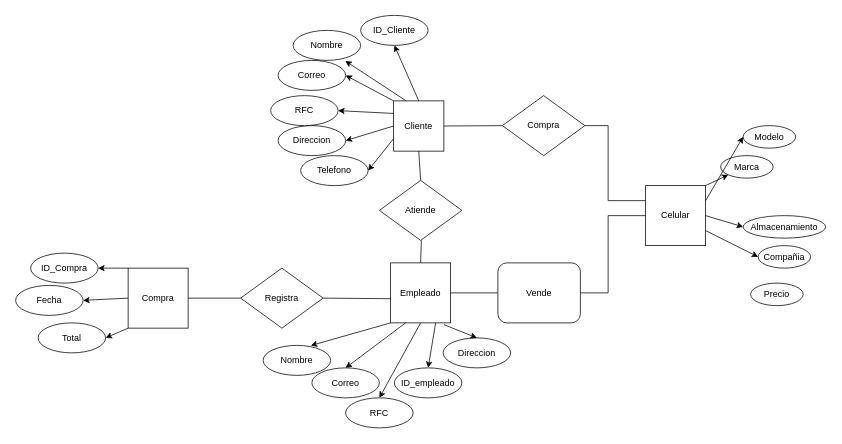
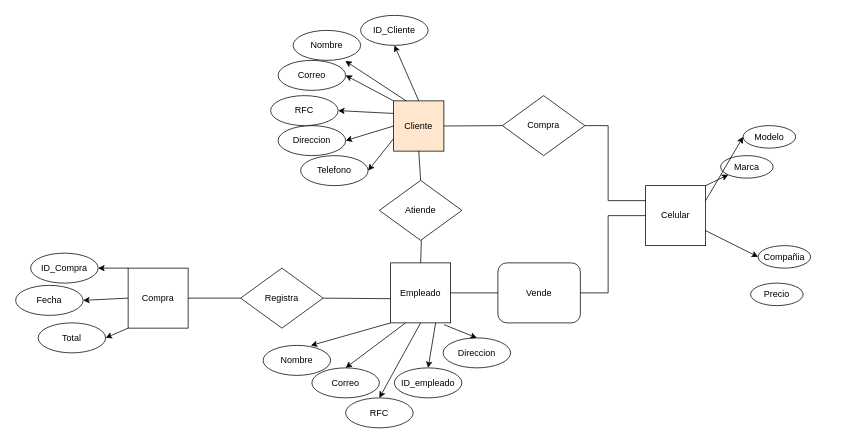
- <mxCell id="7" value="Cliente" style="whiteSpace=wrap;html=1;aspect=fixed;" parent="1" vertex="1"><mxGeometry x="524" y="134" width="67" height="67" as="geometry" /></mxCell>
+ <mxCell id="7" value="Cliente" style="whiteSpace=wrap;html=1;aspect=fixed;fillColor=#ffe6cc;" parent="1" vertex="1"><mxGeometry x="524" y="134" width="67" height="67" as="geometry" /></mxCell>
- <mxCell id="40" value="" style="endArrow=classic;html=1;rounded=0;entryX=0;entryY=0.5;entryDx=0;entryDy=0;exitX=1;exitY=0.5;exitDx=0;exitDy=0;" parent="1" source="5" target="36" edge="1"><mxGeometry width="50" height="50" relative="1" as="geometry"><mxPoint x="1020" y="427" as="sourcePoint" /><mxPoint x="1100" y="432" as="targetPoint" /></mxGeometry></mxCell>
- <mxCell id="36" value="Almacenamiento" style="ellipse;whiteSpace=wrap;html=1;" parent="1" vertex="1"><mxGeometry x="990" y="287" width="110" height="30" as="geometry" /></mxCell>
